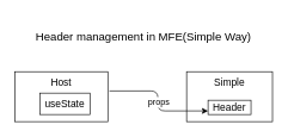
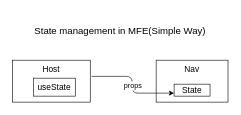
- <mxCell id="8" value="Header management in MFE(Simple Way)" style="rounded=0;whiteSpace=wrap;html=1;fillColor=default;strokeColor=none;fontSize=16;" vertex="1" parent="1"><mxGeometry x="20" y="20" width="360" height="60" as="geometry" /></mxCell>
+ <mxCell id="8" value="State management in MFE(Simple Way)" style="rounded=0;whiteSpace=wrap;html=1;fillColor=default;strokeColor=none;fontSize=16;" vertex="1" parent="1"><mxGeometry x="20" y="20" width="360" height="60" as="geometry" /></mxCell>
- <mxCell id="3" value="Simple" style="rounded=0;whiteSpace=wrap;html=1;horizontal=1;verticalAlign=top;fontSize=14;" parent="1" vertex="1"><mxGeometry x="260" y="100" width="120" height="70" as="geometry" /></mxCell>
+ <mxCell id="3" value="Nav" style="rounded=0;whiteSpace=wrap;html=1;horizontal=1;verticalAlign=top;fontSize=14;" parent="1" vertex="1"><mxGeometry x="260" y="100" width="120" height="70" as="geometry" /></mxCell>
- <mxCell id="4" value="Header&lt;br style=&quot;font-size: 14px;&quot;&gt;" style="rounded=0;whiteSpace=wrap;html=1;fontSize=14;" parent="1" vertex="1"><mxGeometry x="290" y="140" width="60" height="20" as="geometry" /></mxCell>
+ <mxCell id="4" value="State&lt;br style=&quot;font-size: 14px;&quot;&gt;" style="rounded=0;whiteSpace=wrap;html=1;fontSize=14;" parent="1" vertex="1"><mxGeometry x="290" y="140" width="60" height="20" as="geometry" /></mxCell>
